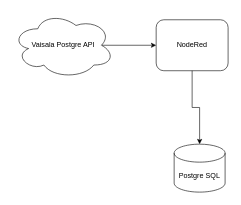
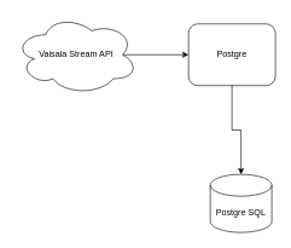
- <mxCell id="5" value="Vaisala Postgre API" style="ellipse;shape=cloud;whiteSpace=wrap;html=1;" vertex="1" parent="1"><mxGeometry x="20" y="20" width="170" height="110" as="geometry" /></mxCell>
+ <mxCell id="5" value="Vaisala Stream API" style="ellipse;shape=cloud;whiteSpace=wrap;html=1;" vertex="1" parent="1"><mxGeometry x="20" y="20" width="170" height="110" as="geometry" /></mxCell>
- <mxCell id="2" value="NodeRed" style="rounded=1;whiteSpace=wrap;html=1;" vertex="1" parent="1"><mxGeometry x="260" y="32.5" width="120" height="85" as="geometry" /></mxCell>
+ <mxCell id="2" value="Postgre" style="rounded=1;whiteSpace=wrap;html=1;" vertex="1" parent="1"><mxGeometry x="260" y="32.5" width="120" height="85" as="geometry" /></mxCell>
